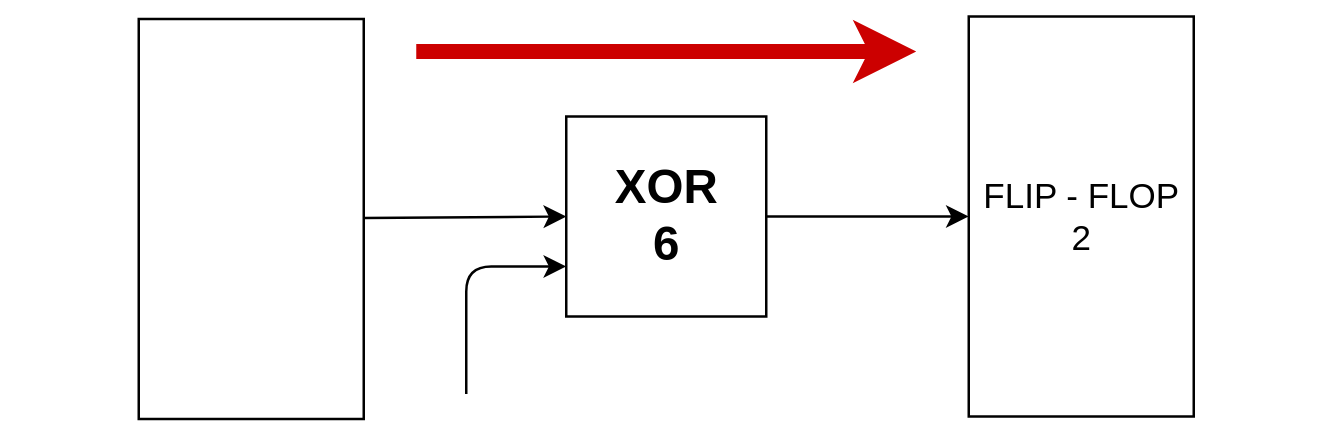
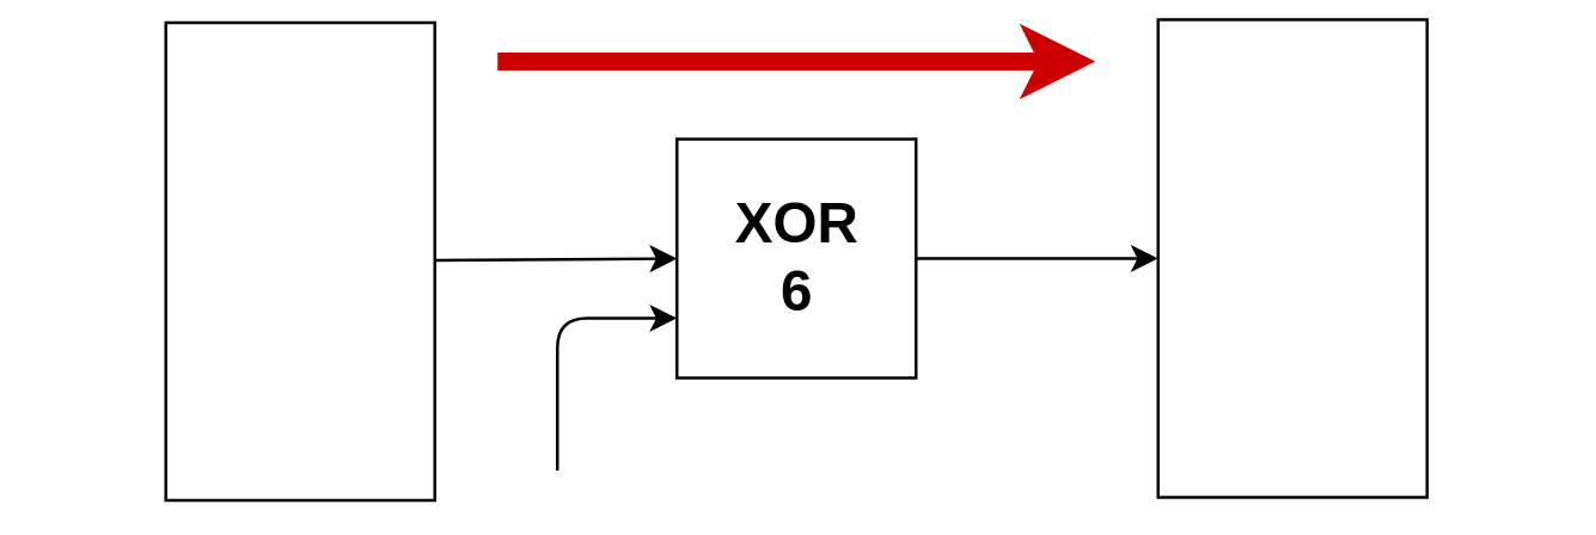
- <mxCell id="8" value="FLIP - FLOP&lt;br style=&quot;font-size: 14px&quot;&gt;2" style="text;html=1;align=center;verticalAlign=middle;resizable=0;points=[];autosize=1;fontSize=14;fontColor=#000000;" parent="1" vertex="1"><mxGeometry x="387" y="66" width="90" height="40" as="geometry" /></mxCell>
